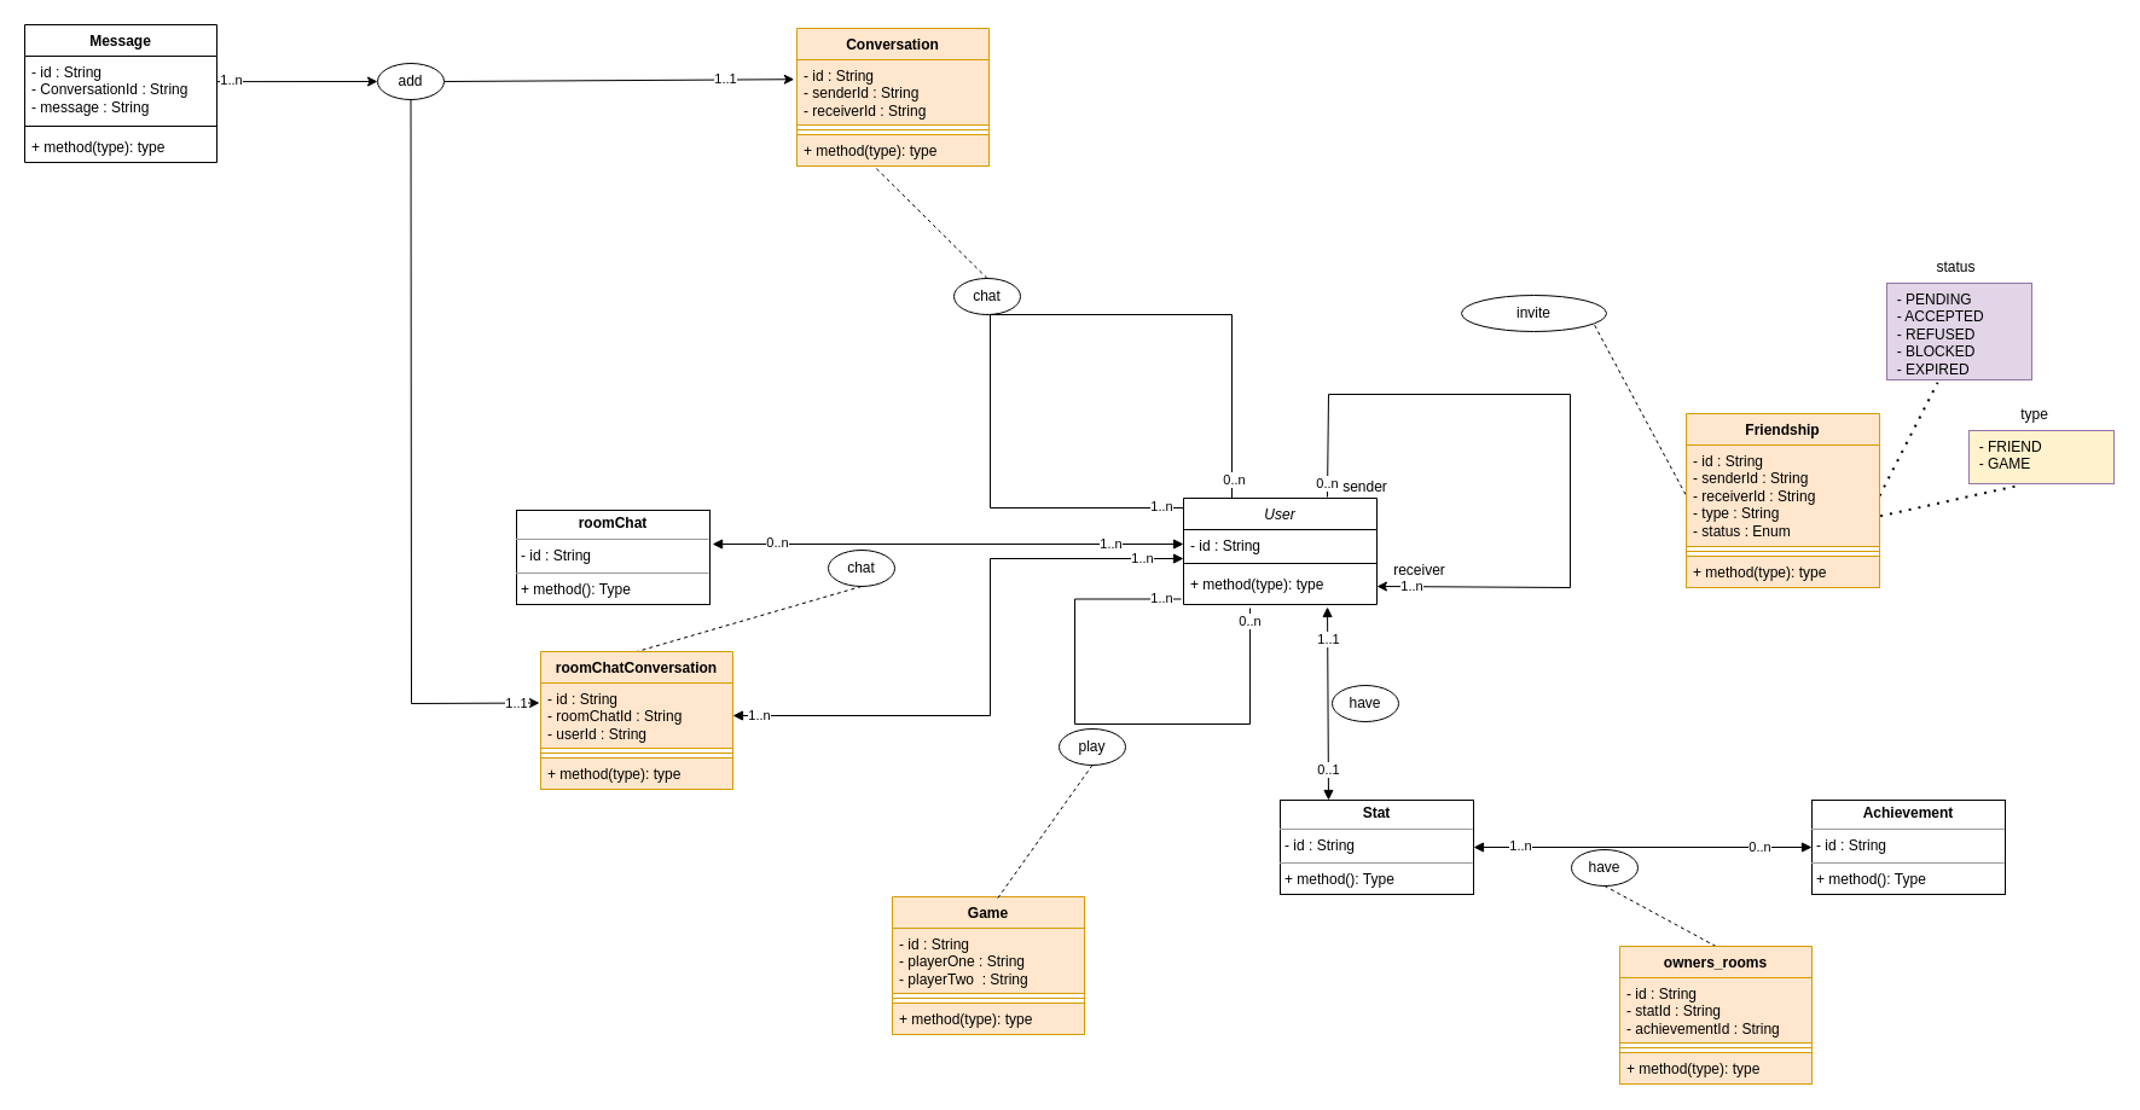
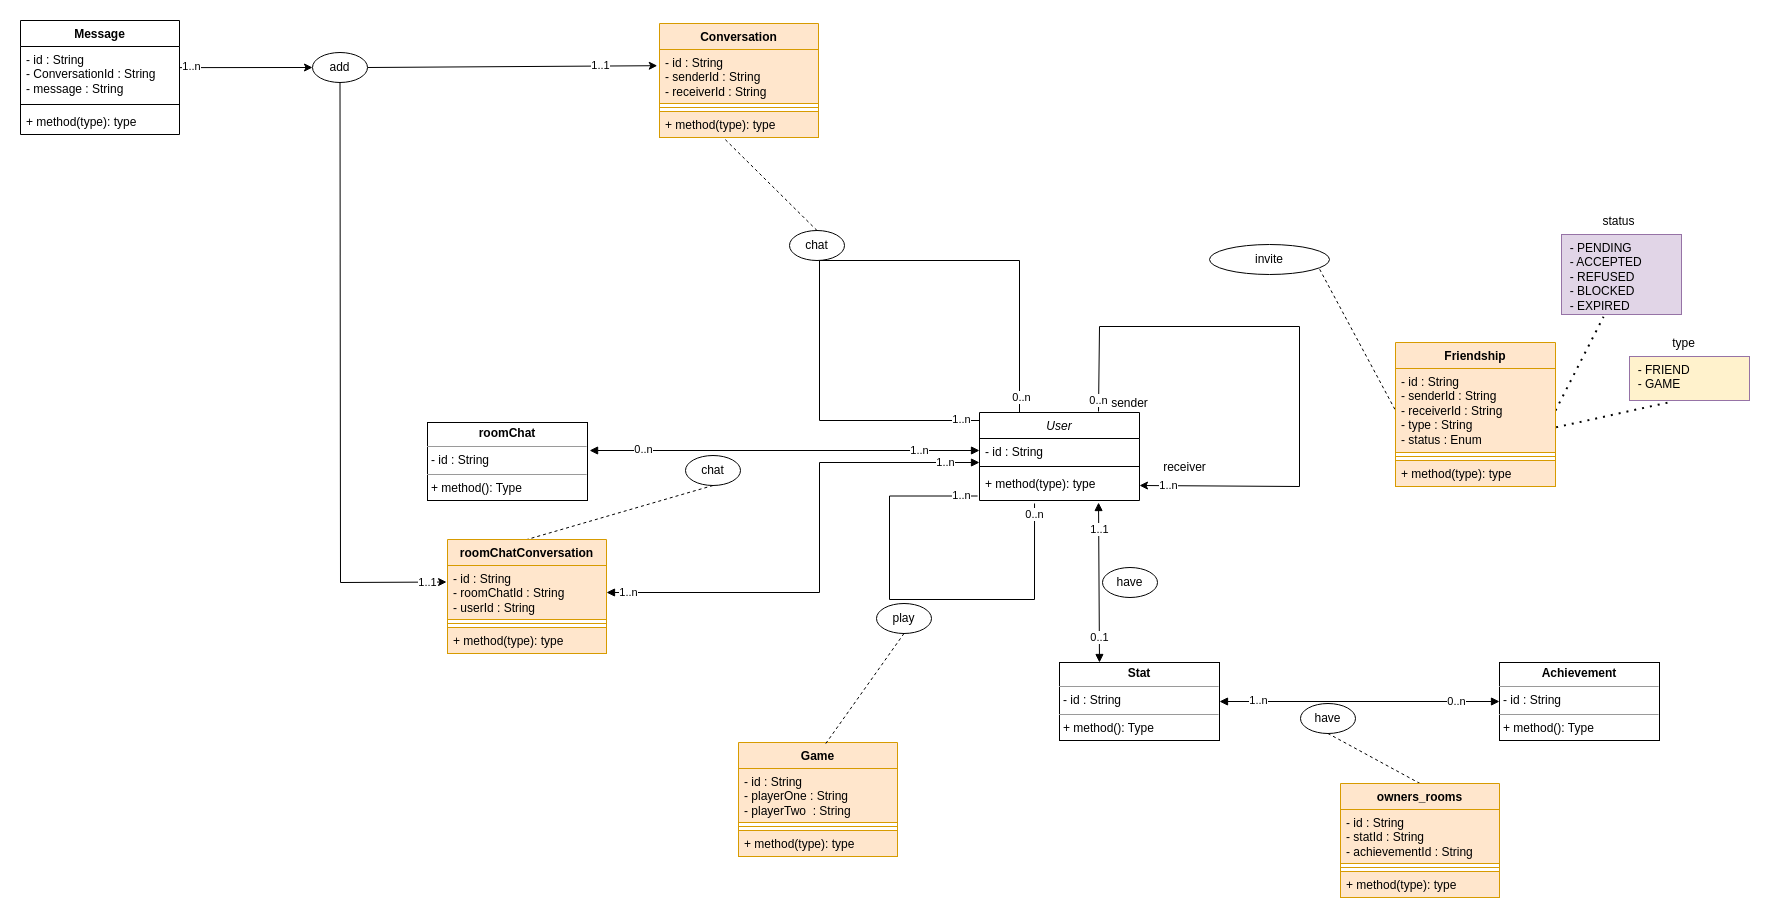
- <mxCell id="21" value="receiver" style="text;html=1;align=center;verticalAlign=middle;resizable=0;points=[];autosize=1;strokeColor=none;fillColor=none;" parent="1" vertex="1"><mxGeometry x="1139" y="457" width="70" height="30" as="geometry" /></mxCell>
+ <mxCell id="21" value="receiver" style="text;html=1;align=center;verticalAlign=middle;resizable=0;points=[];autosize=1;strokeColor=none;fillColor=none;" parent="1" vertex="1"><mxGeometry x="1149" y="452" width="70" height="30" as="geometry" /></mxCell>
